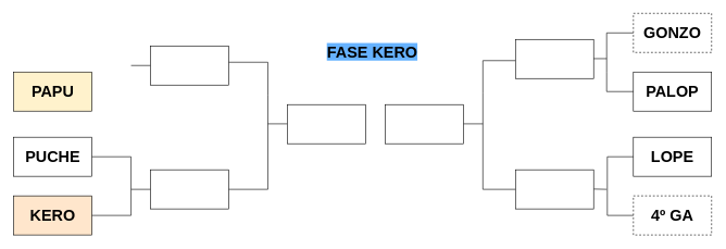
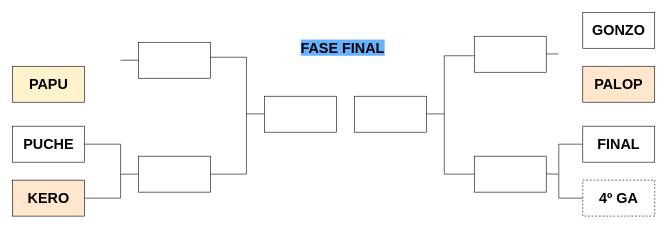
- <mxCell id="14" value="&lt;b&gt;&lt;font style=&quot;font-size: 24px;&quot;&gt;GONZO&lt;/font&gt;&lt;/b&gt;" style="rounded=0;whiteSpace=wrap;html=1;dashed=1;" parent="1" vertex="1"><mxGeometry x="971" y="20" width="120" height="60" as="geometry" /></mxCell>
+ <mxCell id="14" value="&lt;b&gt;&lt;font style=&quot;font-size: 24px;&quot;&gt;GONZO&lt;/font&gt;&lt;/b&gt;" style="rounded=0;whiteSpace=wrap;html=1;" parent="1" vertex="1"><mxGeometry x="971" y="20" width="120" height="60" as="geometry" /></mxCell>
- <mxCell id="26" value="&lt;font style=&quot;font-size: 24px;&quot;&gt;&lt;b style=&quot;background-color: rgb(102, 178, 255);&quot;&gt;FASE KERO&lt;/b&gt;&lt;/font&gt;" style="text;html=1;align=center;verticalAlign=middle;resizable=0;points=[];autosize=1;strokeColor=none;fillColor=none;" parent="1" vertex="1"><mxGeometry x="490" y="60" width="160" height="40" as="geometry" /></mxCell>
+ <mxCell id="26" value="&lt;font style=&quot;font-size: 24px;&quot;&gt;&lt;b style=&quot;background-color: rgb(102, 178, 255);&quot;&gt;FASE FINAL&lt;/b&gt;&lt;/font&gt;" style="text;html=1;align=center;verticalAlign=middle;resizable=0;points=[];autosize=1;strokeColor=none;fillColor=none;" parent="1" vertex="1"><mxGeometry x="490" y="60" width="160" height="40" as="geometry" /></mxCell>
- <mxCell id="17" value="" style="endArrow=none;html=1;rounded=0;exitX=0;exitY=0.5;exitDx=0;exitDy=0;entryX=0;entryY=0.5;entryDx=0;entryDy=0;" parent="1" source="13" target="14" edge="1"><mxGeometry width="50" height="50" relative="1" as="geometry"><mxPoint x="870" y="150" as="sourcePoint" /><mxPoint x="900" y="60" as="targetPoint" /><Array as="points"><mxPoint x="930" y="140" /><mxPoint x="930" y="110" /><mxPoint x="930" y="50" /></Array></mxGeometry></mxCell>
- <mxCell id="13" value="&lt;font style=&quot;font-size: 24px;&quot;&gt;&lt;b&gt;PALOP&lt;/b&gt;&lt;/font&gt;" style="rounded=0;whiteSpace=wrap;html=1;" parent="1" vertex="1"><mxGeometry x="971" y="110" width="120" height="60" as="geometry" /></mxCell>
+ <mxCell id="13" value="&lt;font style=&quot;font-size: 24px;&quot;&gt;&lt;b&gt;PALOP&lt;/b&gt;&lt;/font&gt;" style="rounded=0;whiteSpace=wrap;html=1;fillColor=#ffe6cc;" parent="1" vertex="1"><mxGeometry x="971" y="110" width="120" height="60" as="geometry" /></mxCell>
- <mxCell id="15" value="&lt;b&gt;&lt;font style=&quot;font-size: 24px;&quot;&gt;LOPE&lt;/font&gt;&lt;/b&gt;" style="rounded=0;whiteSpace=wrap;html=1;" parent="1" vertex="1"><mxGeometry x="971" y="210" width="120" height="60" as="geometry" /></mxCell>
+ <mxCell id="15" value="&lt;b&gt;&lt;font style=&quot;font-size: 24px;&quot;&gt;FINAL&lt;/font&gt;&lt;/b&gt;" style="rounded=0;whiteSpace=wrap;html=1;" parent="1" vertex="1"><mxGeometry x="971" y="210" width="120" height="60" as="geometry" /></mxCell>
